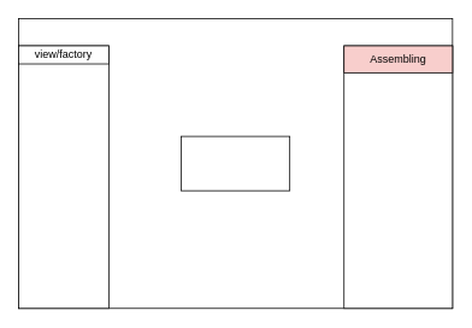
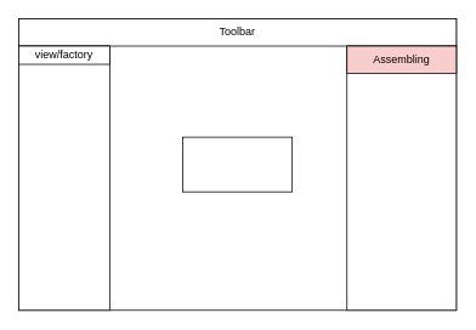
+ <mxCell id="3" value="Toolbar" style="rounded=0;whiteSpace=wrap;html=1;" parent="1" vertex="1"><mxGeometry x="20" y="20" width="480" height="30" as="geometry" /></mxCell>
